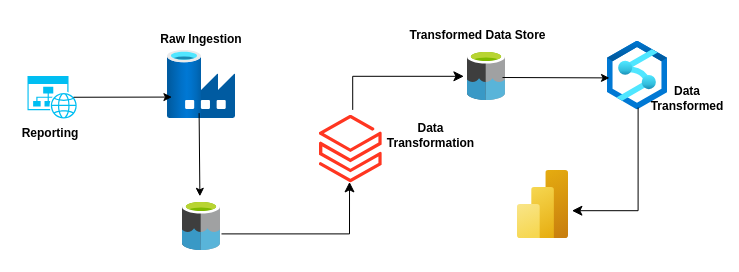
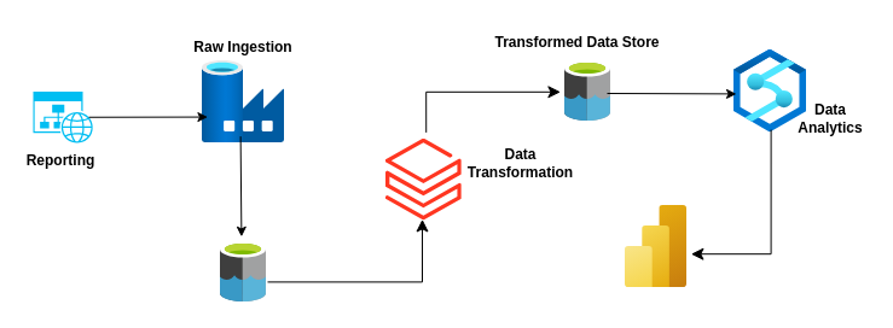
- <mxCell id="19" value="&lt;b&gt;Data Transformed&lt;/b&gt;" style="text;html=1;align=center;verticalAlign=middle;whiteSpace=wrap;rounded=0;" vertex="1" parent="1"><mxGeometry x="657" y="78" width="60" height="40" as="geometry" /></mxCell>
+ <mxCell id="19" value="&lt;b&gt;Data Analytics&lt;/b&gt;" style="text;html=1;align=center;verticalAlign=middle;whiteSpace=wrap;rounded=0;" vertex="1" parent="1"><mxGeometry x="657" y="78" width="60" height="40" as="geometry" /></mxCell>
